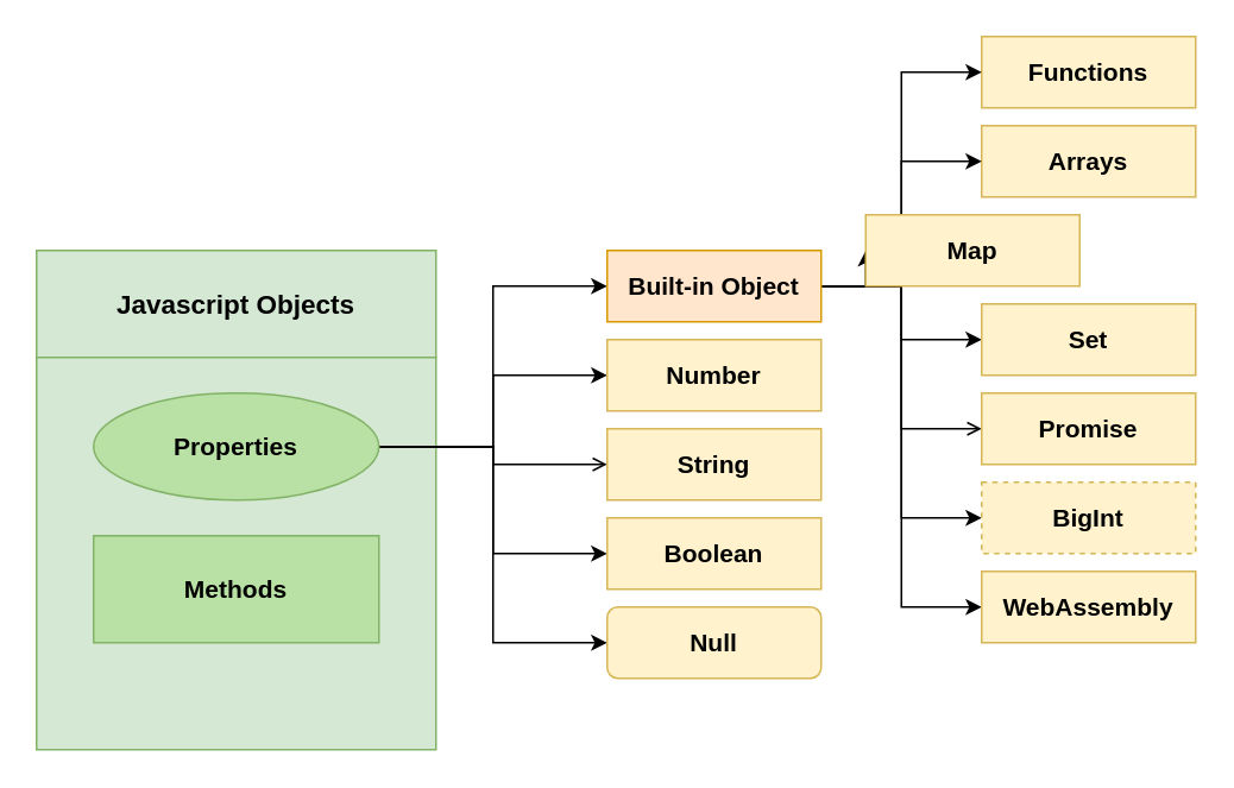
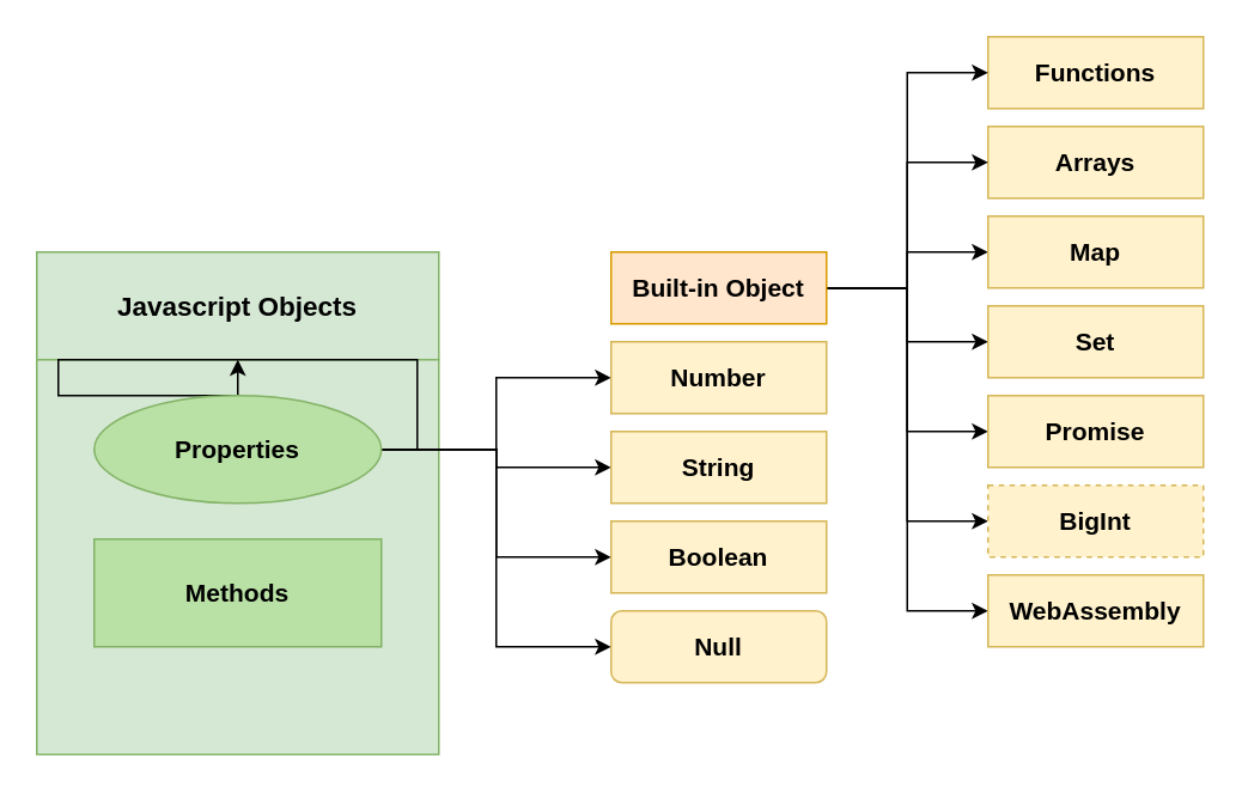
- <mxCell id="25" value="&lt;font style=&quot;font-size: 14px&quot;&gt;&lt;b&gt;Map&lt;/b&gt;&lt;/font&gt;" style="rounded=0;whiteSpace=wrap;html=1;strokeColor=#d6b656;fillColor=#fff2cc;" vertex="1" parent="1"><mxGeometry x="485" y="120" width="120" height="40" as="geometry" /></mxCell>
+ <mxCell id="25" value="&lt;font style=&quot;font-size: 14px&quot;&gt;&lt;b&gt;Map&lt;/b&gt;&lt;/font&gt;" style="rounded=0;whiteSpace=wrap;html=1;strokeColor=#d6b656;fillColor=#fff2cc;" vertex="1" parent="1"><mxGeometry x="550" y="120" width="120" height="40" as="geometry" /></mxCell>
- <mxCell id="8" style="edgeStyle=orthogonalEdgeStyle;rounded=0;orthogonalLoop=1;jettySize=auto;html=1;exitX=1;exitY=0.5;exitDx=0;exitDy=0;entryX=0;entryY=0.5;entryDx=0;entryDy=0;" edge="1" parent="1" source="9" target="24"><mxGeometry relative="1" as="geometry" /></mxCell>
+ <mxCell id="8" style="edgeStyle=orthogonalEdgeStyle;rounded=0;orthogonalLoop=1;jettySize=auto;html=1;exitX=1;exitY=0.5;exitDx=0;exitDy=0;" edge="1" parent="1" source="9" target="2"><mxGeometry relative="1" as="geometry" /></mxCell>
- <mxCell id="21" style="edgeStyle=orthogonalEdgeStyle;rounded=0;orthogonalLoop=1;jettySize=auto;html=1;exitX=1;exitY=0.5;exitDx=0;exitDy=0;entryX=0;entryY=0.5;entryDx=0;entryDy=0;endArrow=open;" edge="1" parent="1" source="24" target="27"><mxGeometry relative="1" as="geometry" /></mxCell>
+ <mxCell id="21" style="edgeStyle=orthogonalEdgeStyle;rounded=0;orthogonalLoop=1;jettySize=auto;html=1;exitX=1;exitY=0.5;exitDx=0;exitDy=0;entryX=0;entryY=0.5;entryDx=0;entryDy=0;" edge="1" parent="1" source="24" target="27"><mxGeometry relative="1" as="geometry" /></mxCell>
- <mxCell id="5" style="edgeStyle=orthogonalEdgeStyle;rounded=0;orthogonalLoop=1;jettySize=auto;html=1;exitX=1;exitY=0.5;exitDx=0;exitDy=0;entryX=0;entryY=0.5;entryDx=0;entryDy=0;endArrow=open;" edge="1" parent="1" source="9" target="12"><mxGeometry relative="1" as="geometry" /></mxCell>
+ <mxCell id="5" style="edgeStyle=orthogonalEdgeStyle;rounded=0;orthogonalLoop=1;jettySize=auto;html=1;exitX=1;exitY=0.5;exitDx=0;exitDy=0;entryX=0;entryY=0.5;entryDx=0;entryDy=0;" edge="1" parent="1" source="9" target="12"><mxGeometry relative="1" as="geometry" /></mxCell>
